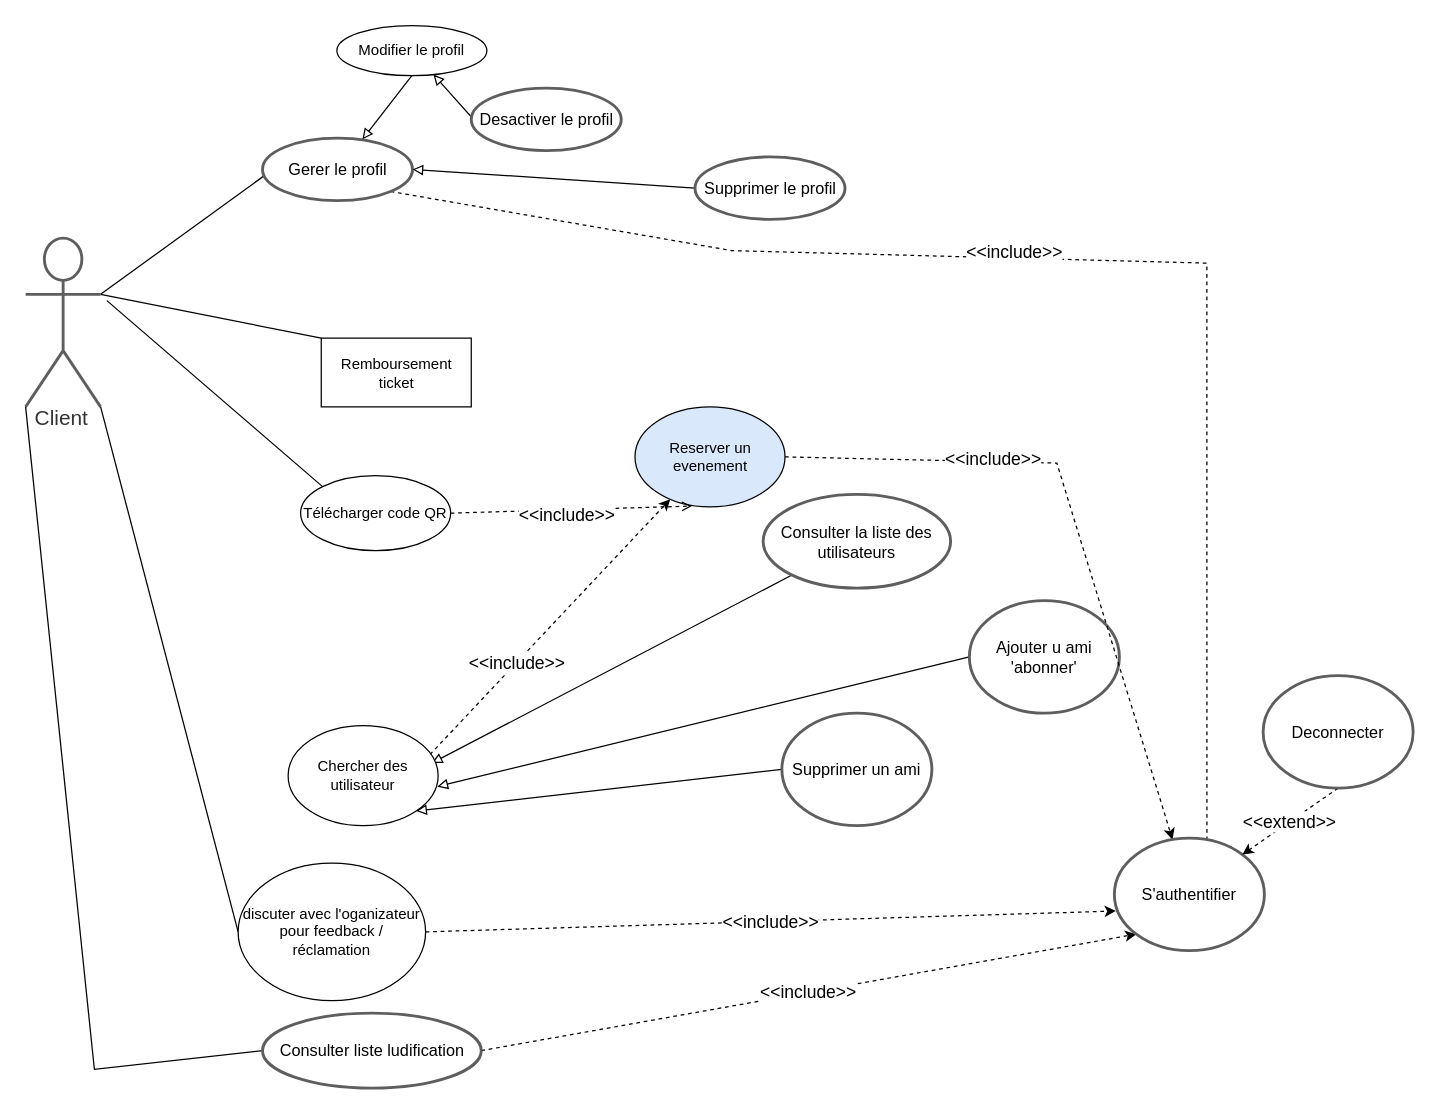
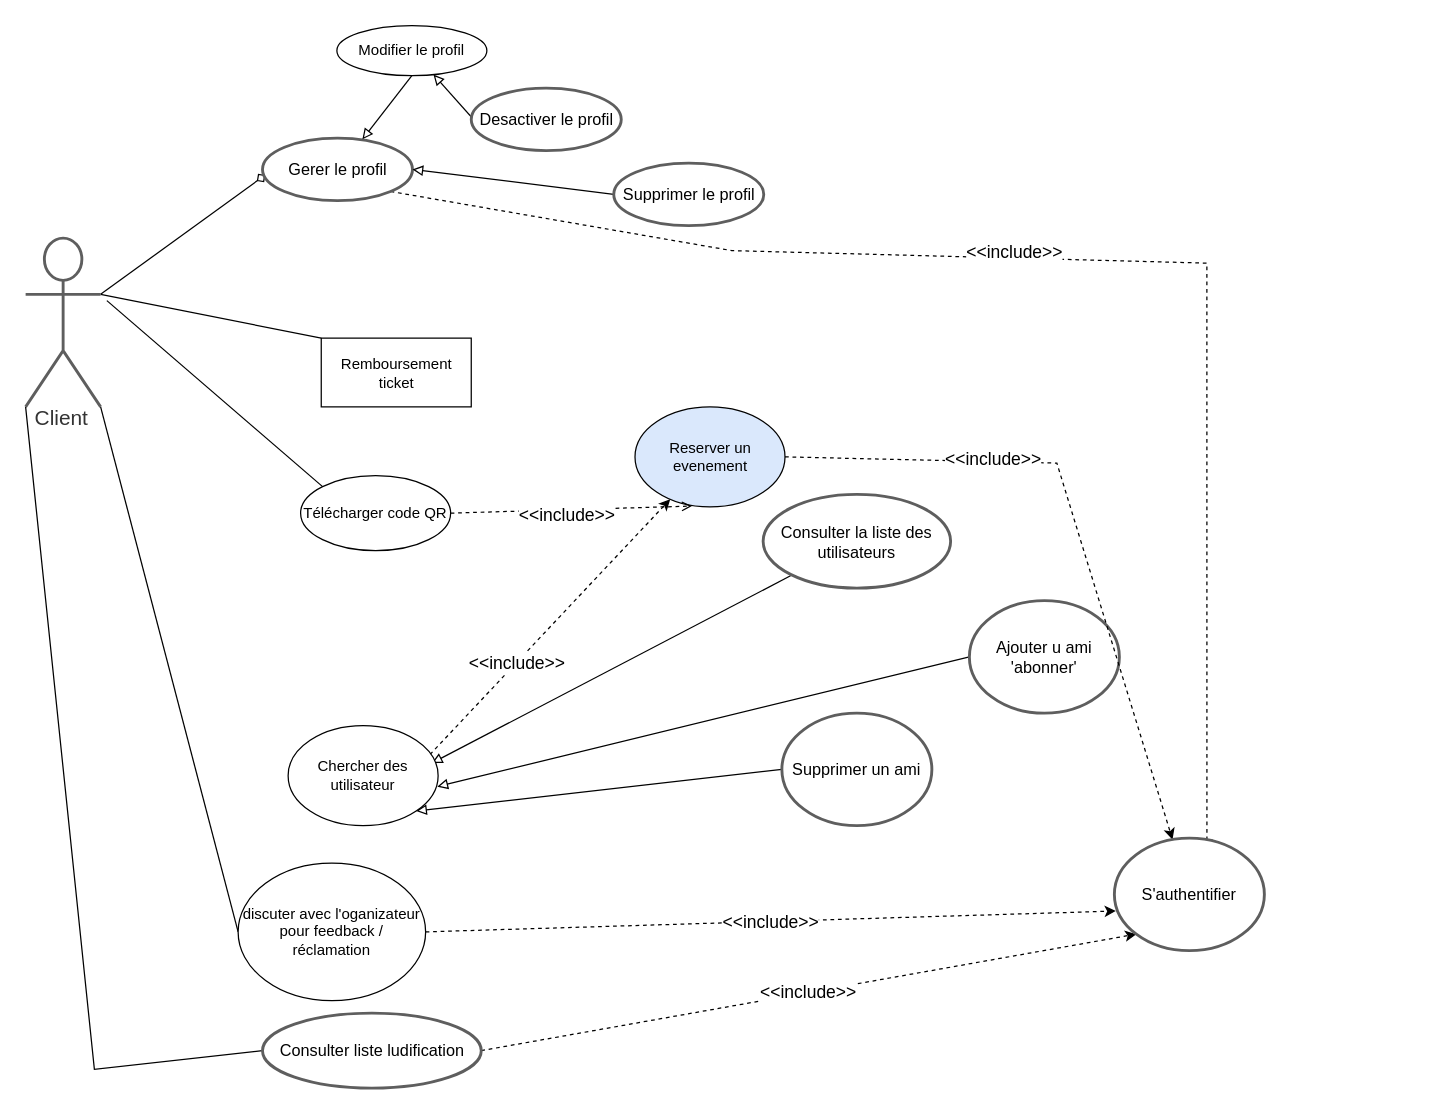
- <mxCell id="2" style="edgeStyle=none;rounded=0;orthogonalLoop=1;jettySize=auto;html=1;exitX=1;exitY=0.333;exitDx=0;exitDy=0;exitPerimeter=0;entryX=0.019;entryY=0.588;entryDx=0;entryDy=0;entryPerimeter=0;fontSize=18;endArrow=none;endFill=0;" edge="1" parent="1" source="5" target="8"><mxGeometry relative="1" as="geometry" /></mxCell>
+ <mxCell id="2" style="edgeStyle=none;rounded=0;orthogonalLoop=1;jettySize=auto;html=1;exitX=1;exitY=0.333;exitDx=0;exitDy=0;exitPerimeter=0;entryX=0.019;entryY=0.588;entryDx=0;entryDy=0;entryPerimeter=0;fontSize=18;endArrow=diamond;endFill=0;" edge="1" parent="1" source="5" target="8"><mxGeometry relative="1" as="geometry" /></mxCell>
- <mxCell id="37" value="Supprimer le profil" style="html=1;overflow=block;blockSpacing=1;whiteSpace=wrap;ellipse;fontSize=13;spacing=3.8;strokeColor=#5e5e5e;strokeOpacity=100;rounded=1;absoluteArcSize=1;arcSize=9;strokeWidth=2.3;lucidId=jtitNFk_JNwB;" vertex="1" parent="1"><mxGeometry x="555.5" y="125" width="120" height="50" as="geometry" /></mxCell>
+ <mxCell id="37" value="Supprimer le profil" style="html=1;overflow=block;blockSpacing=1;whiteSpace=wrap;ellipse;fontSize=13;spacing=3.8;strokeColor=#5e5e5e;strokeOpacity=100;rounded=1;absoluteArcSize=1;arcSize=9;strokeWidth=2.3;lucidId=jtitNFk_JNwB;" vertex="1" parent="1"><mxGeometry x="490.5" y="130" width="120" height="50" as="geometry" /></mxCell>
- <mxCell id="35" value="Deconnecter" style="html=1;overflow=block;blockSpacing=1;whiteSpace=wrap;ellipse;fontSize=13;spacing=3.8;strokeColor=#5e5e5e;strokeOpacity=100;rounded=1;absoluteArcSize=1;arcSize=9;strokeWidth=2.3;lucidId=XvitmW9DInrr;" vertex="1" parent="1"><mxGeometry x="1010" y="540" width="120" height="90" as="geometry" /></mxCell>
- <mxCell id="34" value="&amp;lt;&amp;lt;extend&amp;gt;&amp;gt;" style="edgeStyle=none;rounded=0;orthogonalLoop=1;jettySize=auto;html=1;exitX=0.5;exitY=1;exitDx=0;exitDy=0;entryX=1;entryY=0;entryDx=0;entryDy=0;fontSize=14;endArrow=classic;endFill=1;dashed=1;" edge="1" parent="1" source="35" target="33"><mxGeometry relative="1" as="geometry" /></mxCell>
